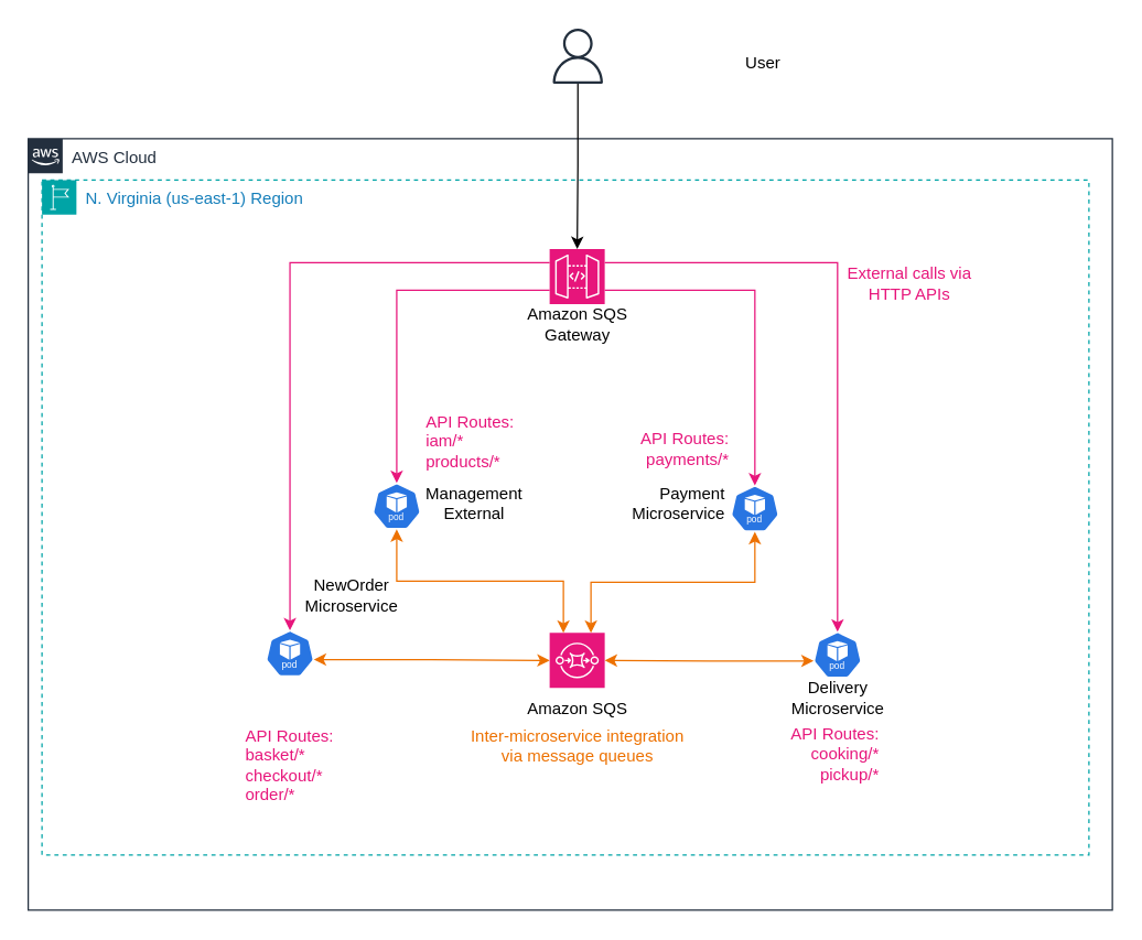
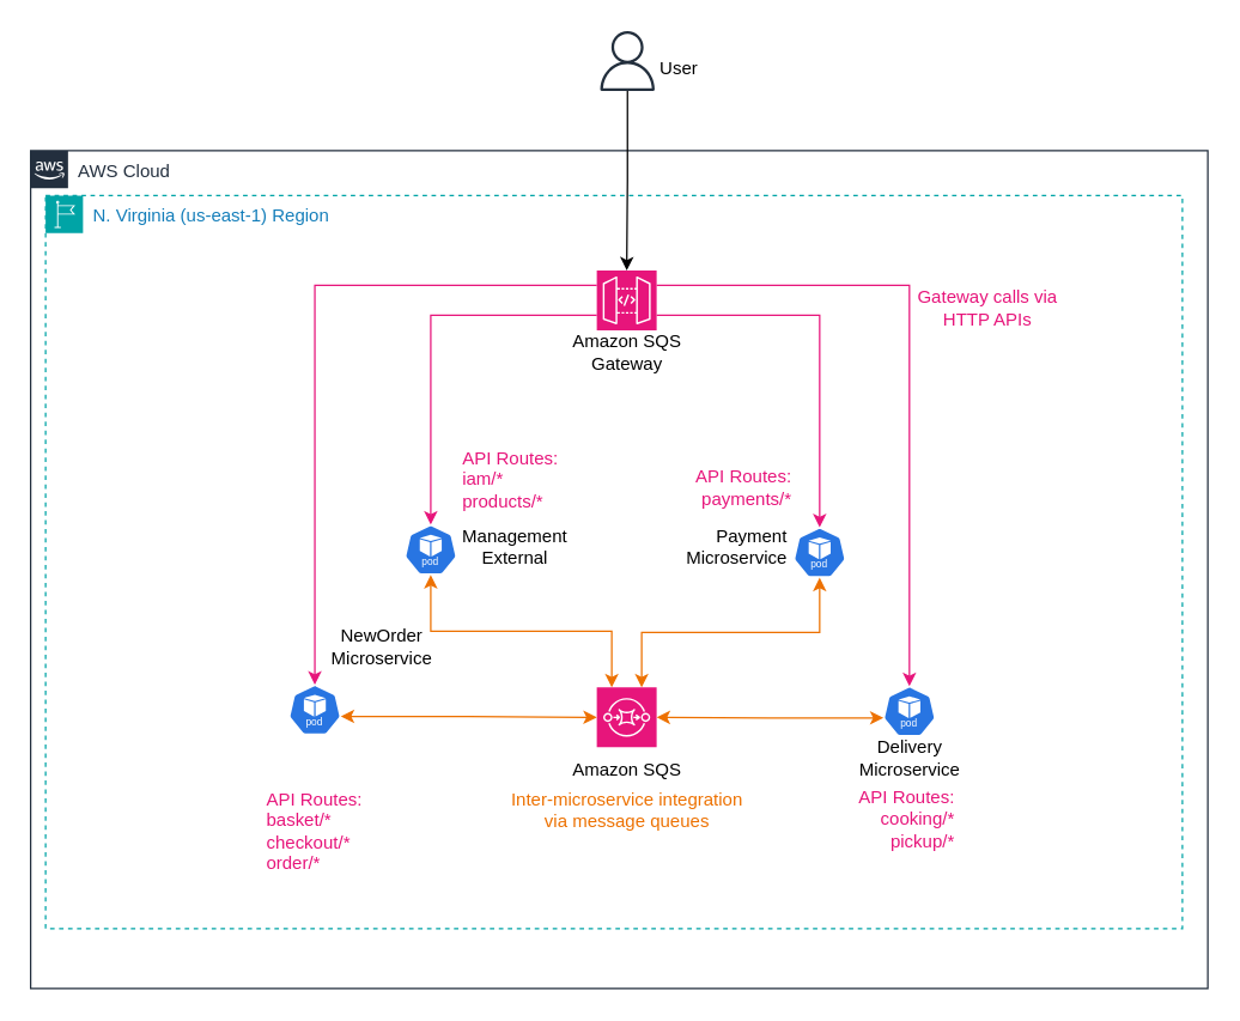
- <mxCell id="32" value="User" style="text;html=1;align=left;verticalAlign=middle;whiteSpace=wrap;rounded=0;" vertex="1" parent="1"><mxGeometry x="539" y="30" width="41" height="30" as="geometry" /></mxCell>
+ <mxCell id="32" value="User" style="text;html=1;align=left;verticalAlign=middle;whiteSpace=wrap;rounded=0;" vertex="1" parent="1"><mxGeometry x="439" y="30" width="41" height="30" as="geometry" /></mxCell>
- <mxCell id="20" value="External calls via&lt;br&gt;HTTP APIs" style="text;html=1;align=center;verticalAlign=middle;whiteSpace=wrap;rounded=0;fontColor=#E7157B;" vertex="1" parent="3"><mxGeometry x="580" y="60" width="100" height="30" as="geometry" /></mxCell>
+ <mxCell id="20" value="Gateway calls via&lt;br&gt;HTTP APIs" style="text;html=1;align=center;verticalAlign=middle;whiteSpace=wrap;rounded=0;fontColor=#E7157B;" vertex="1" parent="3"><mxGeometry x="580" y="60" width="100" height="30" as="geometry" /></mxCell>
